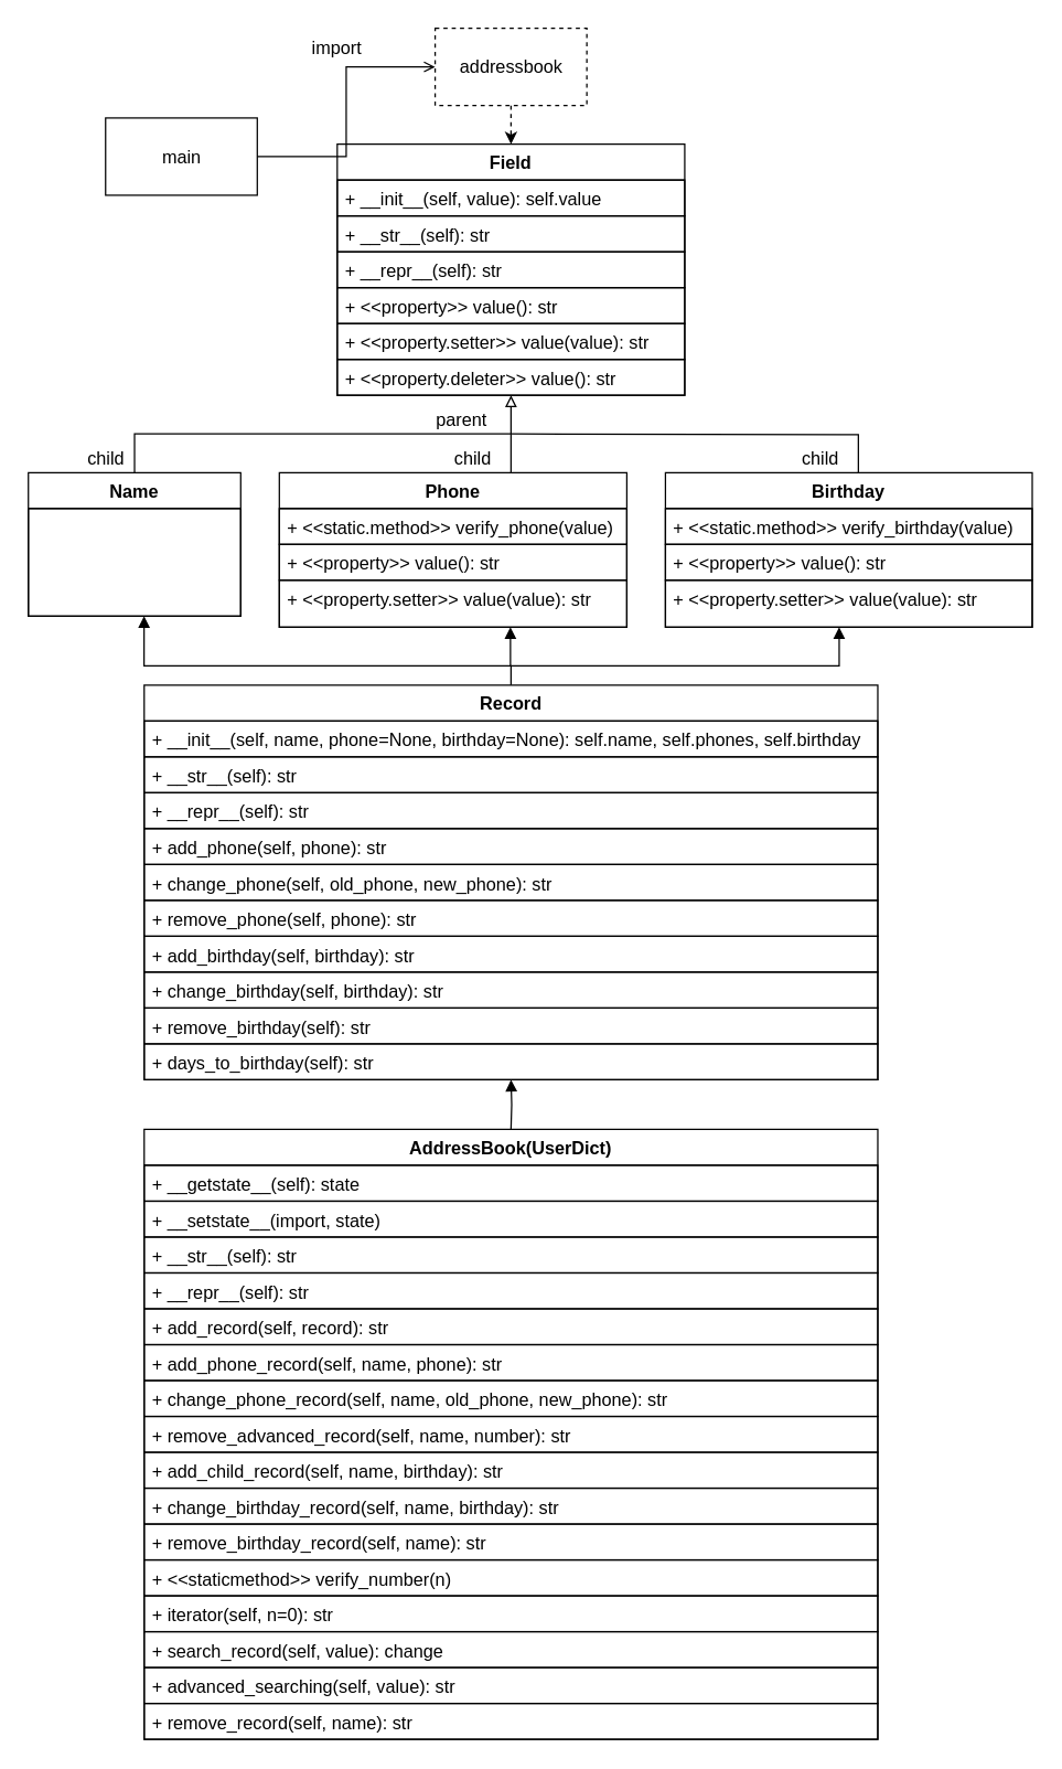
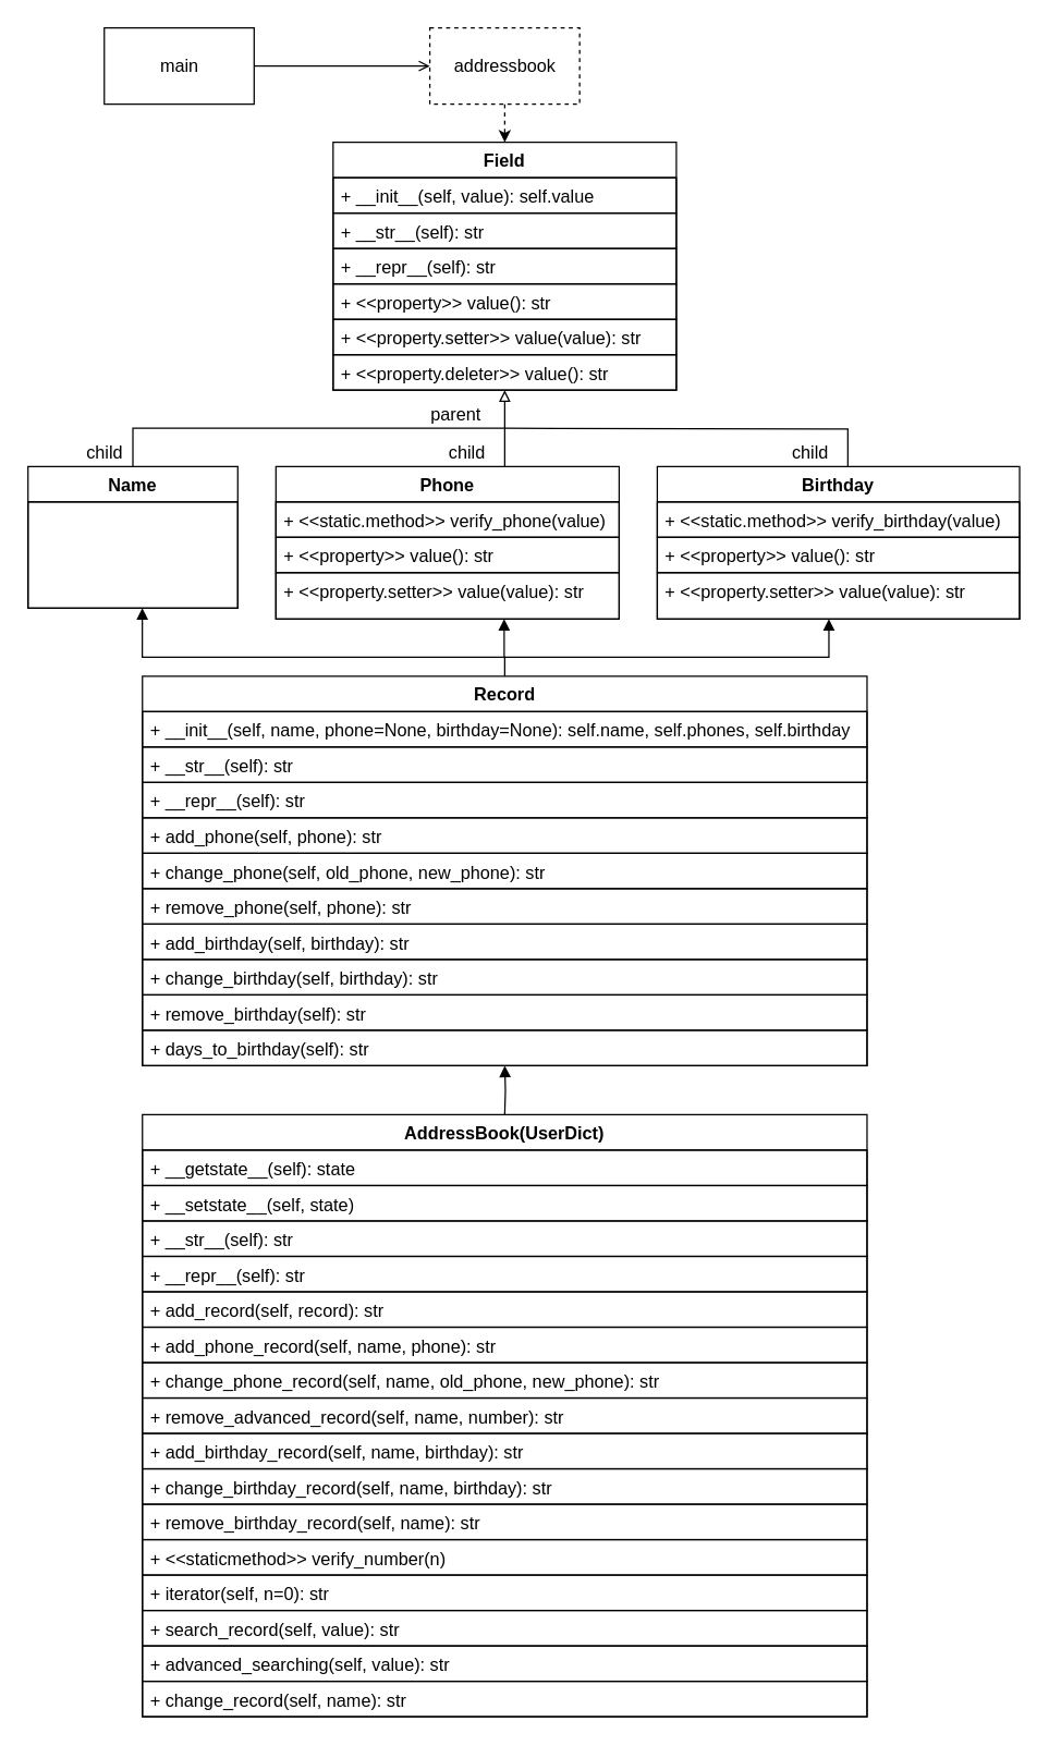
- <mxCell id="4" value="import" style="text;html=1;strokeColor=none;fillColor=none;align=center;verticalAlign=middle;whiteSpace=wrap;rounded=0;fontSize=13;fontColor=#000000;labelBackgroundColor=none;" parent="1" vertex="1"><mxGeometry x="188" y="20" width="112" height="28" as="geometry" /></mxCell>
- <mxCell id="3" value="main" style="html=1;fontSize=13;fontColor=#000000;labelBackgroundColor=none;fillColor=none;strokeColor=#000000;" parent="1" vertex="1"><mxGeometry x="76" y="85" width="110" height="56" as="geometry" /></mxCell>
+ <mxCell id="3" value="main" style="html=1;fontSize=13;fontColor=#000000;labelBackgroundColor=none;fillColor=none;strokeColor=#000000;" parent="1" vertex="1"><mxGeometry x="76" y="20" width="110" height="56" as="geometry" /></mxCell>
- <mxCell id="45" value="+ __setstate__(import, state)" style="text;strokeColor=#000000;fillColor=none;align=left;verticalAlign=top;spacingLeft=4;spacingRight=4;overflow=hidden;rotatable=0;points=[[0,0.5],[1,0.5]];portConstraint=eastwest;fontSize=13;fontColor=#000000;labelBackgroundColor=none;" parent="43" vertex="1"><mxGeometry y="52" width="532" height="26" as="geometry" /></mxCell>
+ <mxCell id="45" value="+ __setstate__(self, state)" style="text;strokeColor=#000000;fillColor=none;align=left;verticalAlign=top;spacingLeft=4;spacingRight=4;overflow=hidden;rotatable=0;points=[[0,0.5],[1,0.5]];portConstraint=eastwest;fontSize=13;fontColor=#000000;labelBackgroundColor=none;" parent="43" vertex="1"><mxGeometry y="52" width="532" height="26" as="geometry" /></mxCell>
- <mxCell id="52" value="+ add_child_record(self, name, birthday): str" style="text;strokeColor=#000000;fillColor=none;align=left;verticalAlign=top;spacingLeft=4;spacingRight=4;overflow=hidden;rotatable=0;points=[[0,0.5],[1,0.5]];portConstraint=eastwest;fontSize=13;fontColor=#000000;labelBackgroundColor=none;" parent="43" vertex="1"><mxGeometry y="234" width="532" height="26" as="geometry" /></mxCell>
+ <mxCell id="52" value="+ add_birthday_record(self, name, birthday): str" style="text;strokeColor=#000000;fillColor=none;align=left;verticalAlign=top;spacingLeft=4;spacingRight=4;overflow=hidden;rotatable=0;points=[[0,0.5],[1,0.5]];portConstraint=eastwest;fontSize=13;fontColor=#000000;labelBackgroundColor=none;" parent="43" vertex="1"><mxGeometry y="234" width="532" height="26" as="geometry" /></mxCell>
- <mxCell id="57" value="+ search_record(self, value): change" style="text;strokeColor=#000000;fillColor=none;align=left;verticalAlign=top;spacingLeft=4;spacingRight=4;overflow=hidden;rotatable=0;points=[[0,0.5],[1,0.5]];portConstraint=eastwest;fontSize=13;fontColor=#000000;labelBackgroundColor=none;" parent="43" vertex="1"><mxGeometry y="364" width="532" height="26" as="geometry" /></mxCell>
+ <mxCell id="57" value="+ search_record(self, value): str" style="text;strokeColor=#000000;fillColor=none;align=left;verticalAlign=top;spacingLeft=4;spacingRight=4;overflow=hidden;rotatable=0;points=[[0,0.5],[1,0.5]];portConstraint=eastwest;fontSize=13;fontColor=#000000;labelBackgroundColor=none;" parent="43" vertex="1"><mxGeometry y="364" width="532" height="26" as="geometry" /></mxCell>
- <mxCell id="59" value="+ remove_record(self, name): str" style="text;strokeColor=#000000;fillColor=none;align=left;verticalAlign=top;spacingLeft=4;spacingRight=4;overflow=hidden;rotatable=0;points=[[0,0.5],[1,0.5]];portConstraint=eastwest;fontSize=13;fontColor=#000000;labelBackgroundColor=none;" parent="43" vertex="1"><mxGeometry y="416" width="532" height="26" as="geometry" /></mxCell>
+ <mxCell id="59" value="+ change_record(self, name): str" style="text;strokeColor=#000000;fillColor=none;align=left;verticalAlign=top;spacingLeft=4;spacingRight=4;overflow=hidden;rotatable=0;points=[[0,0.5],[1,0.5]];portConstraint=eastwest;fontSize=13;fontColor=#000000;labelBackgroundColor=none;" parent="43" vertex="1"><mxGeometry y="416" width="532" height="26" as="geometry" /></mxCell>
